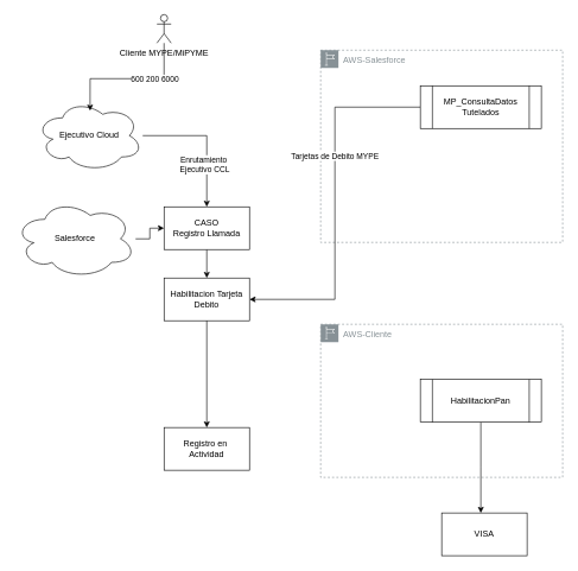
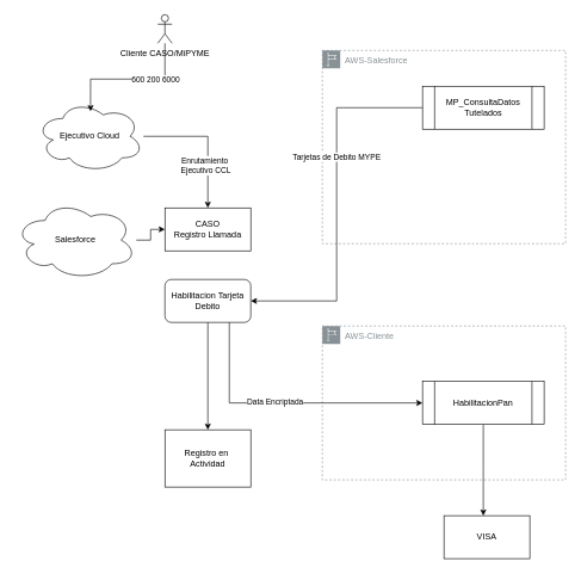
- <mxCell id="15" value="Cliente MYPE/MiPYME" style="shape=umlActor;verticalLabelPosition=bottom;verticalAlign=top;html=1;outlineConnect=0;" vertex="1" parent="1"><mxGeometry x="220" y="20" width="20" height="40" as="geometry" /></mxCell>
+ <mxCell id="15" value="Cliente CASO/MiPYME" style="shape=umlActor;verticalLabelPosition=bottom;verticalAlign=top;html=1;outlineConnect=0;" vertex="1" parent="1"><mxGeometry x="220" y="20" width="20" height="40" as="geometry" /></mxCell>
- <mxCell id="8" style="edgeStyle=orthogonalEdgeStyle;rounded=0;orthogonalLoop=1;jettySize=auto;html=1;entryX=0.5;entryY=0;entryDx=0;entryDy=0;" edge="1" parent="1" source="9" target="16"><mxGeometry relative="1" as="geometry" /></mxCell>
- <mxCell id="16" value="Habilitacion Tarjeta Debito" style="whiteSpace=wrap;html=1;rounded=0;" vertex="1" parent="1"><mxGeometry x="230" y="390" width="120" height="60" as="geometry" /></mxCell>
+ <mxCell id="16" value="Habilitacion Tarjeta Debito" style="rounded=1;whiteSpace=wrap;html=1;" vertex="1" parent="1"><mxGeometry x="230" y="390" width="120" height="60" as="geometry" /></mxCell>
+ <mxCell id="19" style="edgeStyle=orthogonalEdgeStyle;rounded=0;orthogonalLoop=1;jettySize=auto;html=1;entryX=0.75;entryY=1;entryDx=0;entryDy=0;strokeColor=default;endArrow=none;startFill=1;startArrow=classic;" edge="1" parent="1" source="21" target="16"><mxGeometry relative="1" as="geometry" /></mxCell>
+ <mxCell id="20" value="Data Encriptada" style="edgeLabel;html=1;align=center;verticalAlign=middle;resizable=0;points=[];" vertex="1" connectable="0" parent="19"><mxGeometry x="0.082" y="-1" relative="1" as="geometry"><mxPoint as="offset" /></mxGeometry></mxCell>
- <mxCell id="24" value="Registro en&amp;nbsp;&lt;div&gt;Actividad&lt;/div&gt;" style="rounded=0;whiteSpace=wrap;html=1;" vertex="1" parent="1"><mxGeometry x="230" y="600" width="120" height="60" as="geometry" /></mxCell>
+ <mxCell id="24" value="Registro en&amp;nbsp;&lt;div&gt;Actividad&lt;/div&gt;" style="rounded=0;whiteSpace=wrap;html=1;" vertex="1" parent="1"><mxGeometry x="230" y="600" width="120" height="80" as="geometry" /></mxCell>
